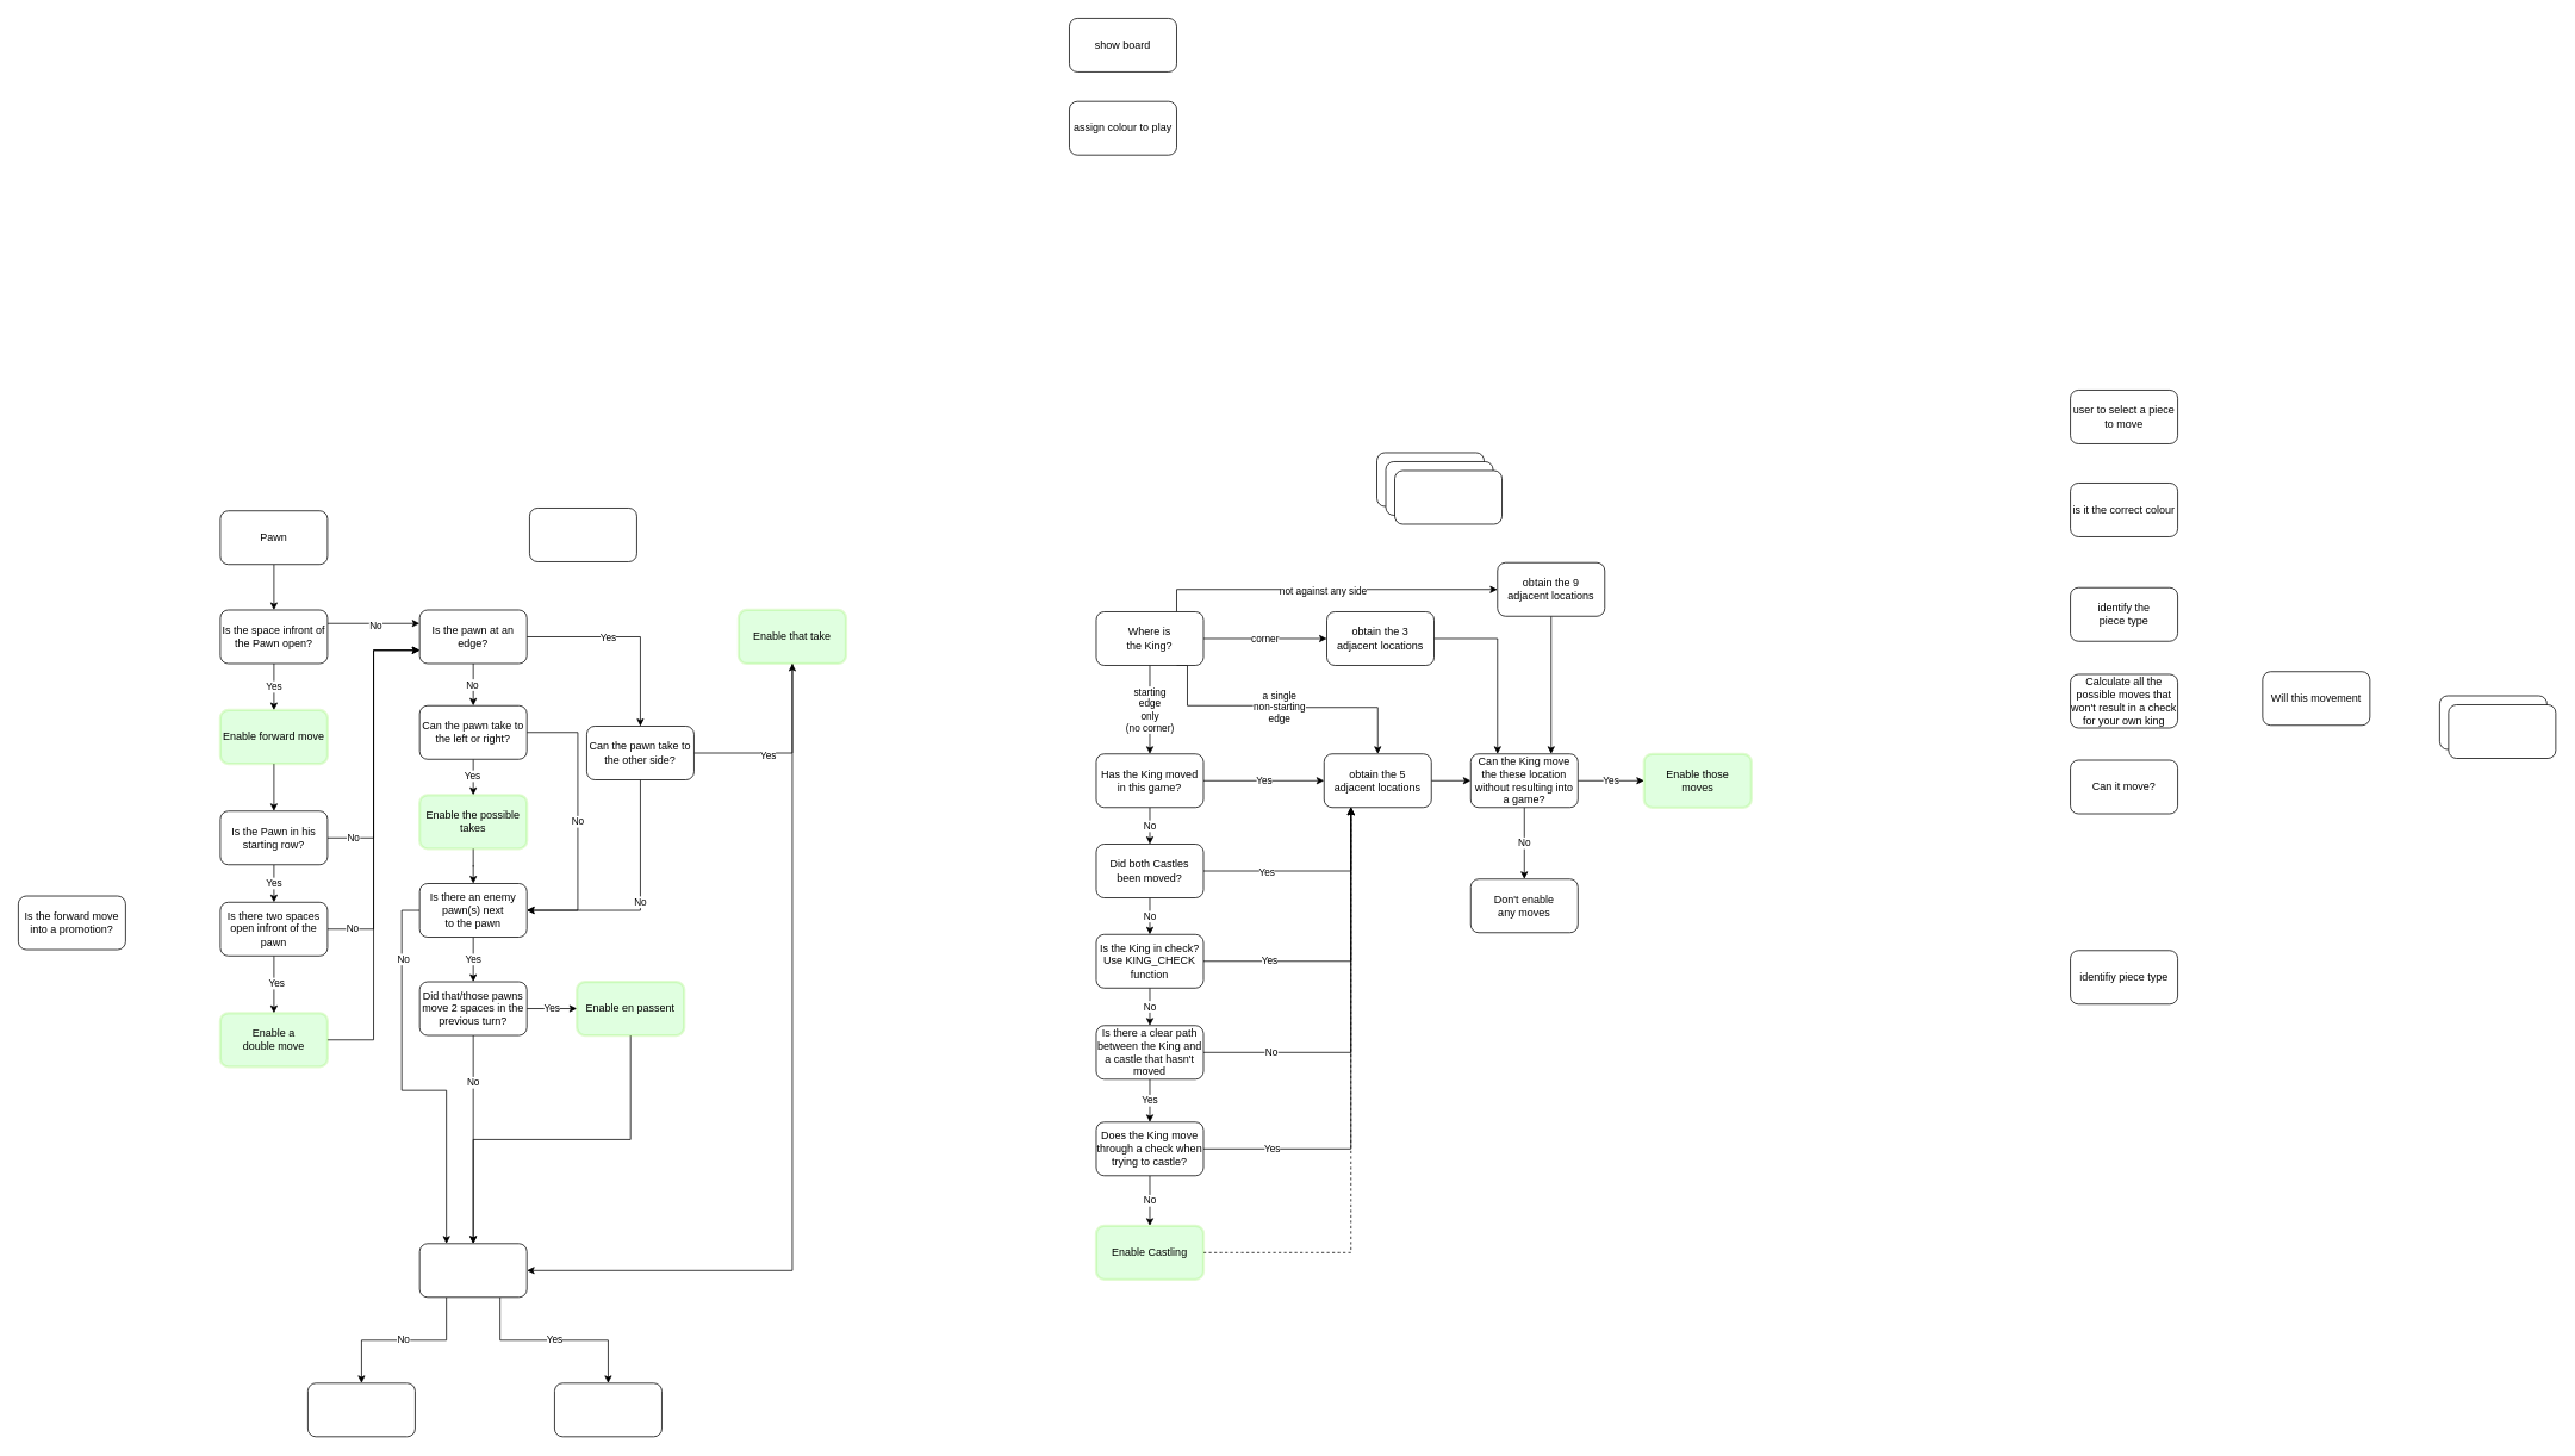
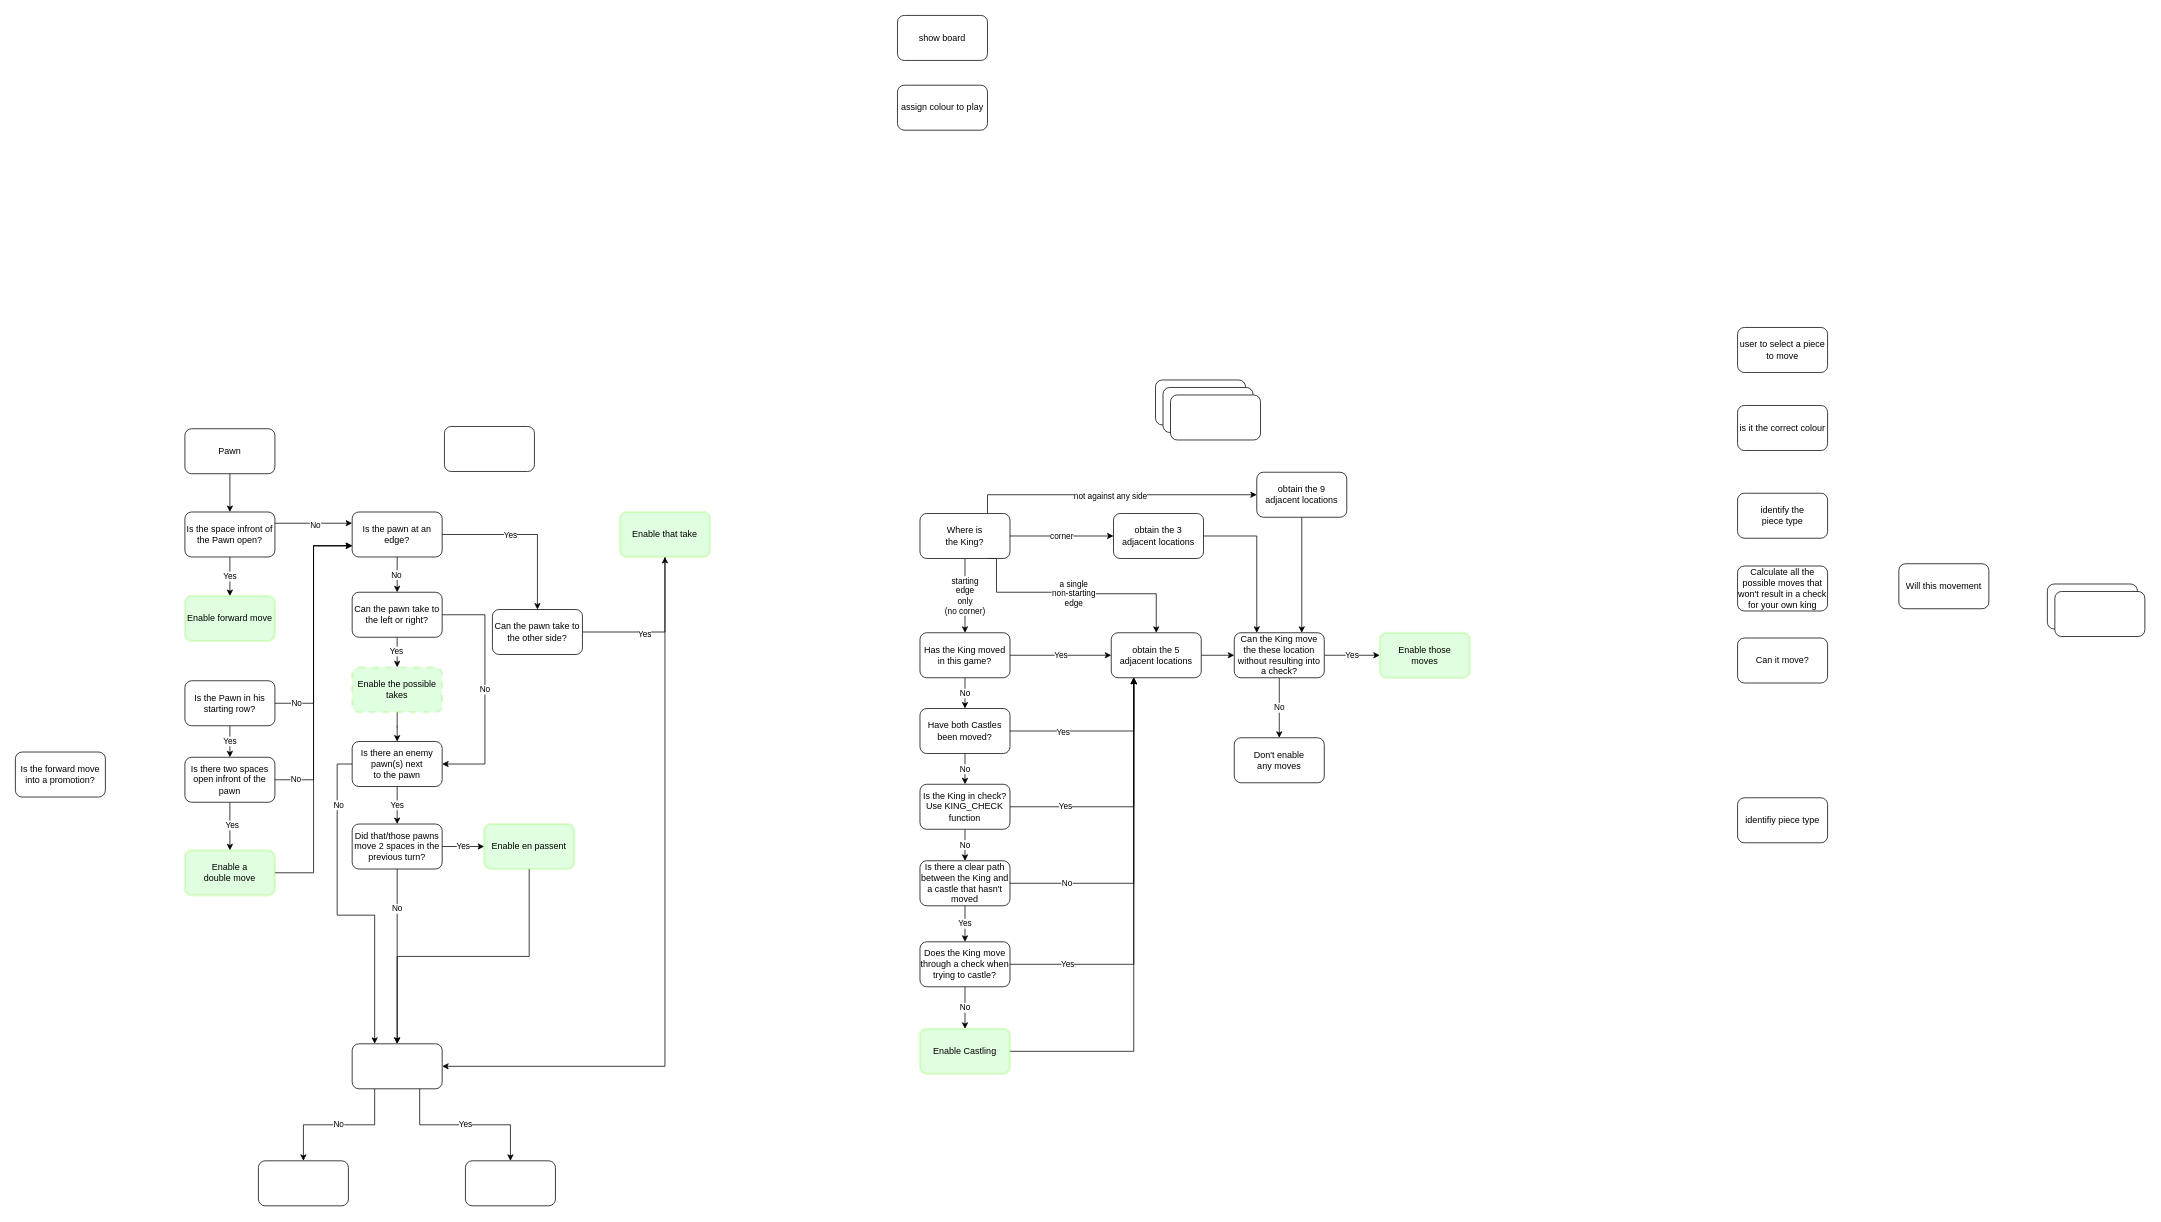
- <mxCell id="76" value="Can the King move the these location without resulting into a game?" style="rounded=1;whiteSpace=wrap;html=1;" parent="1" vertex="1"><mxGeometry x="1645" y="843" width="120" height="60" as="geometry" /></mxCell>
+ <mxCell id="76" value="Can the King move the these location without resulting into a check?" style="rounded=1;whiteSpace=wrap;html=1;" parent="1" vertex="1"><mxGeometry x="1645" y="843" width="120" height="60" as="geometry" /></mxCell>
- <mxCell id="46" value="" style="edgeStyle=orthogonalEdgeStyle;rounded=0;orthogonalLoop=1;jettySize=auto;html=1;" parent="1" source="93" target="91" edge="1"><mxGeometry relative="1" as="geometry"><mxPoint x="306" y="861" as="sourcePoint" /></mxGeometry></mxCell>
- <mxCell id="94" value="Enable the possible takes" style="rounded=1;whiteSpace=wrap;html=1;fillColor=#66FF66;strokeColor=#6fec27;fillStyle=auto;gradientColor=none;opacity=20;strokeWidth=3;" parent="1" vertex="1"><mxGeometry x="469" y="889" width="120" height="60" as="geometry" /></mxCell>
+ <mxCell id="94" value="Enable the possible takes" style="rounded=1;whiteSpace=wrap;html=1;fillColor=#66FF66;strokeColor=#6fec27;fillStyle=auto;gradientColor=none;opacity=20;strokeWidth=3;dashed=1;" parent="1" vertex="1"><mxGeometry x="469" y="889" width="120" height="60" as="geometry" /></mxCell>
- <mxCell id="35" value="Did both Castles been moved?" style="rounded=1;whiteSpace=wrap;html=1;" parent="1" vertex="1"><mxGeometry x="1226" y="944" width="120" height="60" as="geometry" /></mxCell>
+ <mxCell id="35" value="Have both Castles been moved?" style="rounded=1;whiteSpace=wrap;html=1;" parent="1" vertex="1"><mxGeometry x="1226" y="944" width="120" height="60" as="geometry" /></mxCell>
- <mxCell id="49" value="No" style="edgeStyle=orthogonalEdgeStyle;rounded=0;orthogonalLoop=1;jettySize=auto;html=1;entryX=1;entryY=0.5;entryDx=0;entryDy=0;exitX=0.5;exitY=1;exitDx=0;exitDy=0;" parent="1" source="50" target="18" edge="1"><mxGeometry relative="1" as="geometry" /></mxCell>
- <mxCell id="56" style="edgeStyle=orthogonalEdgeStyle;rounded=0;orthogonalLoop=1;jettySize=auto;html=1;entryX=0.25;entryY=1;entryDx=0;entryDy=0;exitX=1;exitY=0.5;exitDx=0;exitDy=0;dashed=1;" parent="1" source="97" target="80" edge="1"><mxGeometry relative="1" as="geometry"><mxPoint x="1346" y="1396" as="sourcePoint" /></mxGeometry></mxCell>
+ <mxCell id="56" style="edgeStyle=orthogonalEdgeStyle;rounded=0;orthogonalLoop=1;jettySize=auto;html=1;entryX=0.25;entryY=1;entryDx=0;entryDy=0;exitX=1;exitY=0.5;exitDx=0;exitDy=0;" parent="1" source="97" target="80" edge="1"><mxGeometry relative="1" as="geometry"><mxPoint x="1346" y="1396" as="sourcePoint" /></mxGeometry></mxCell>
